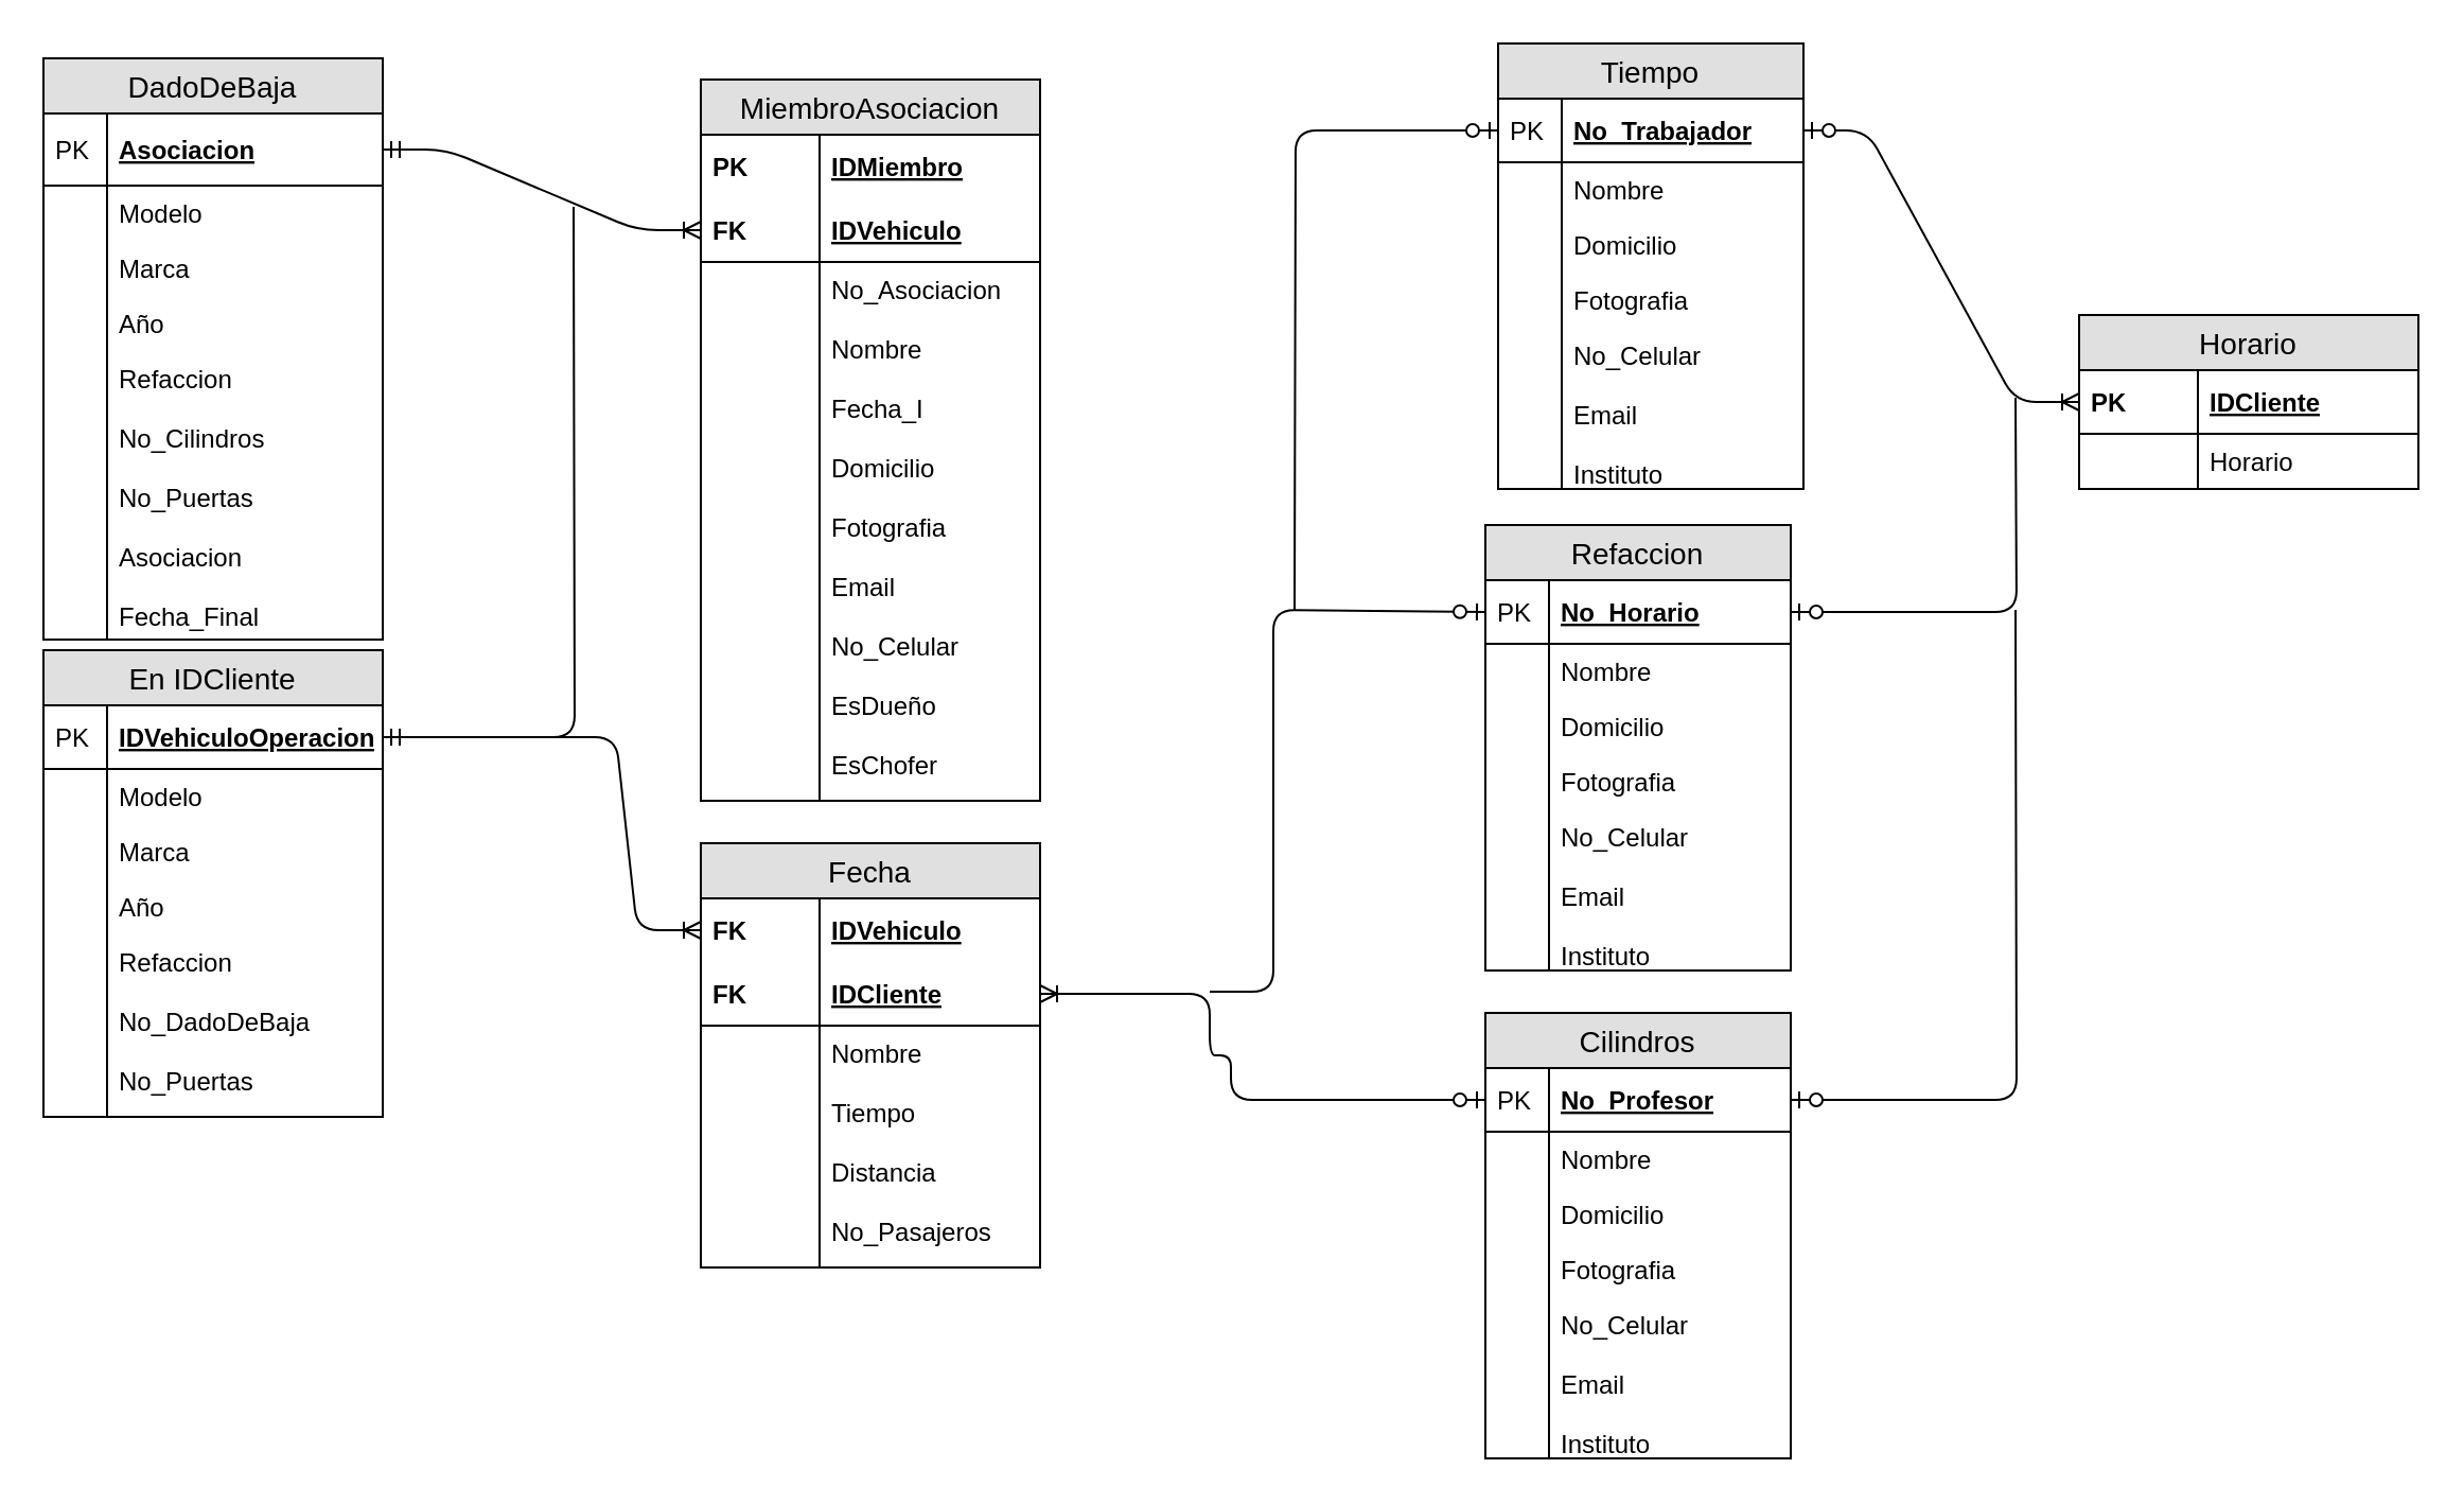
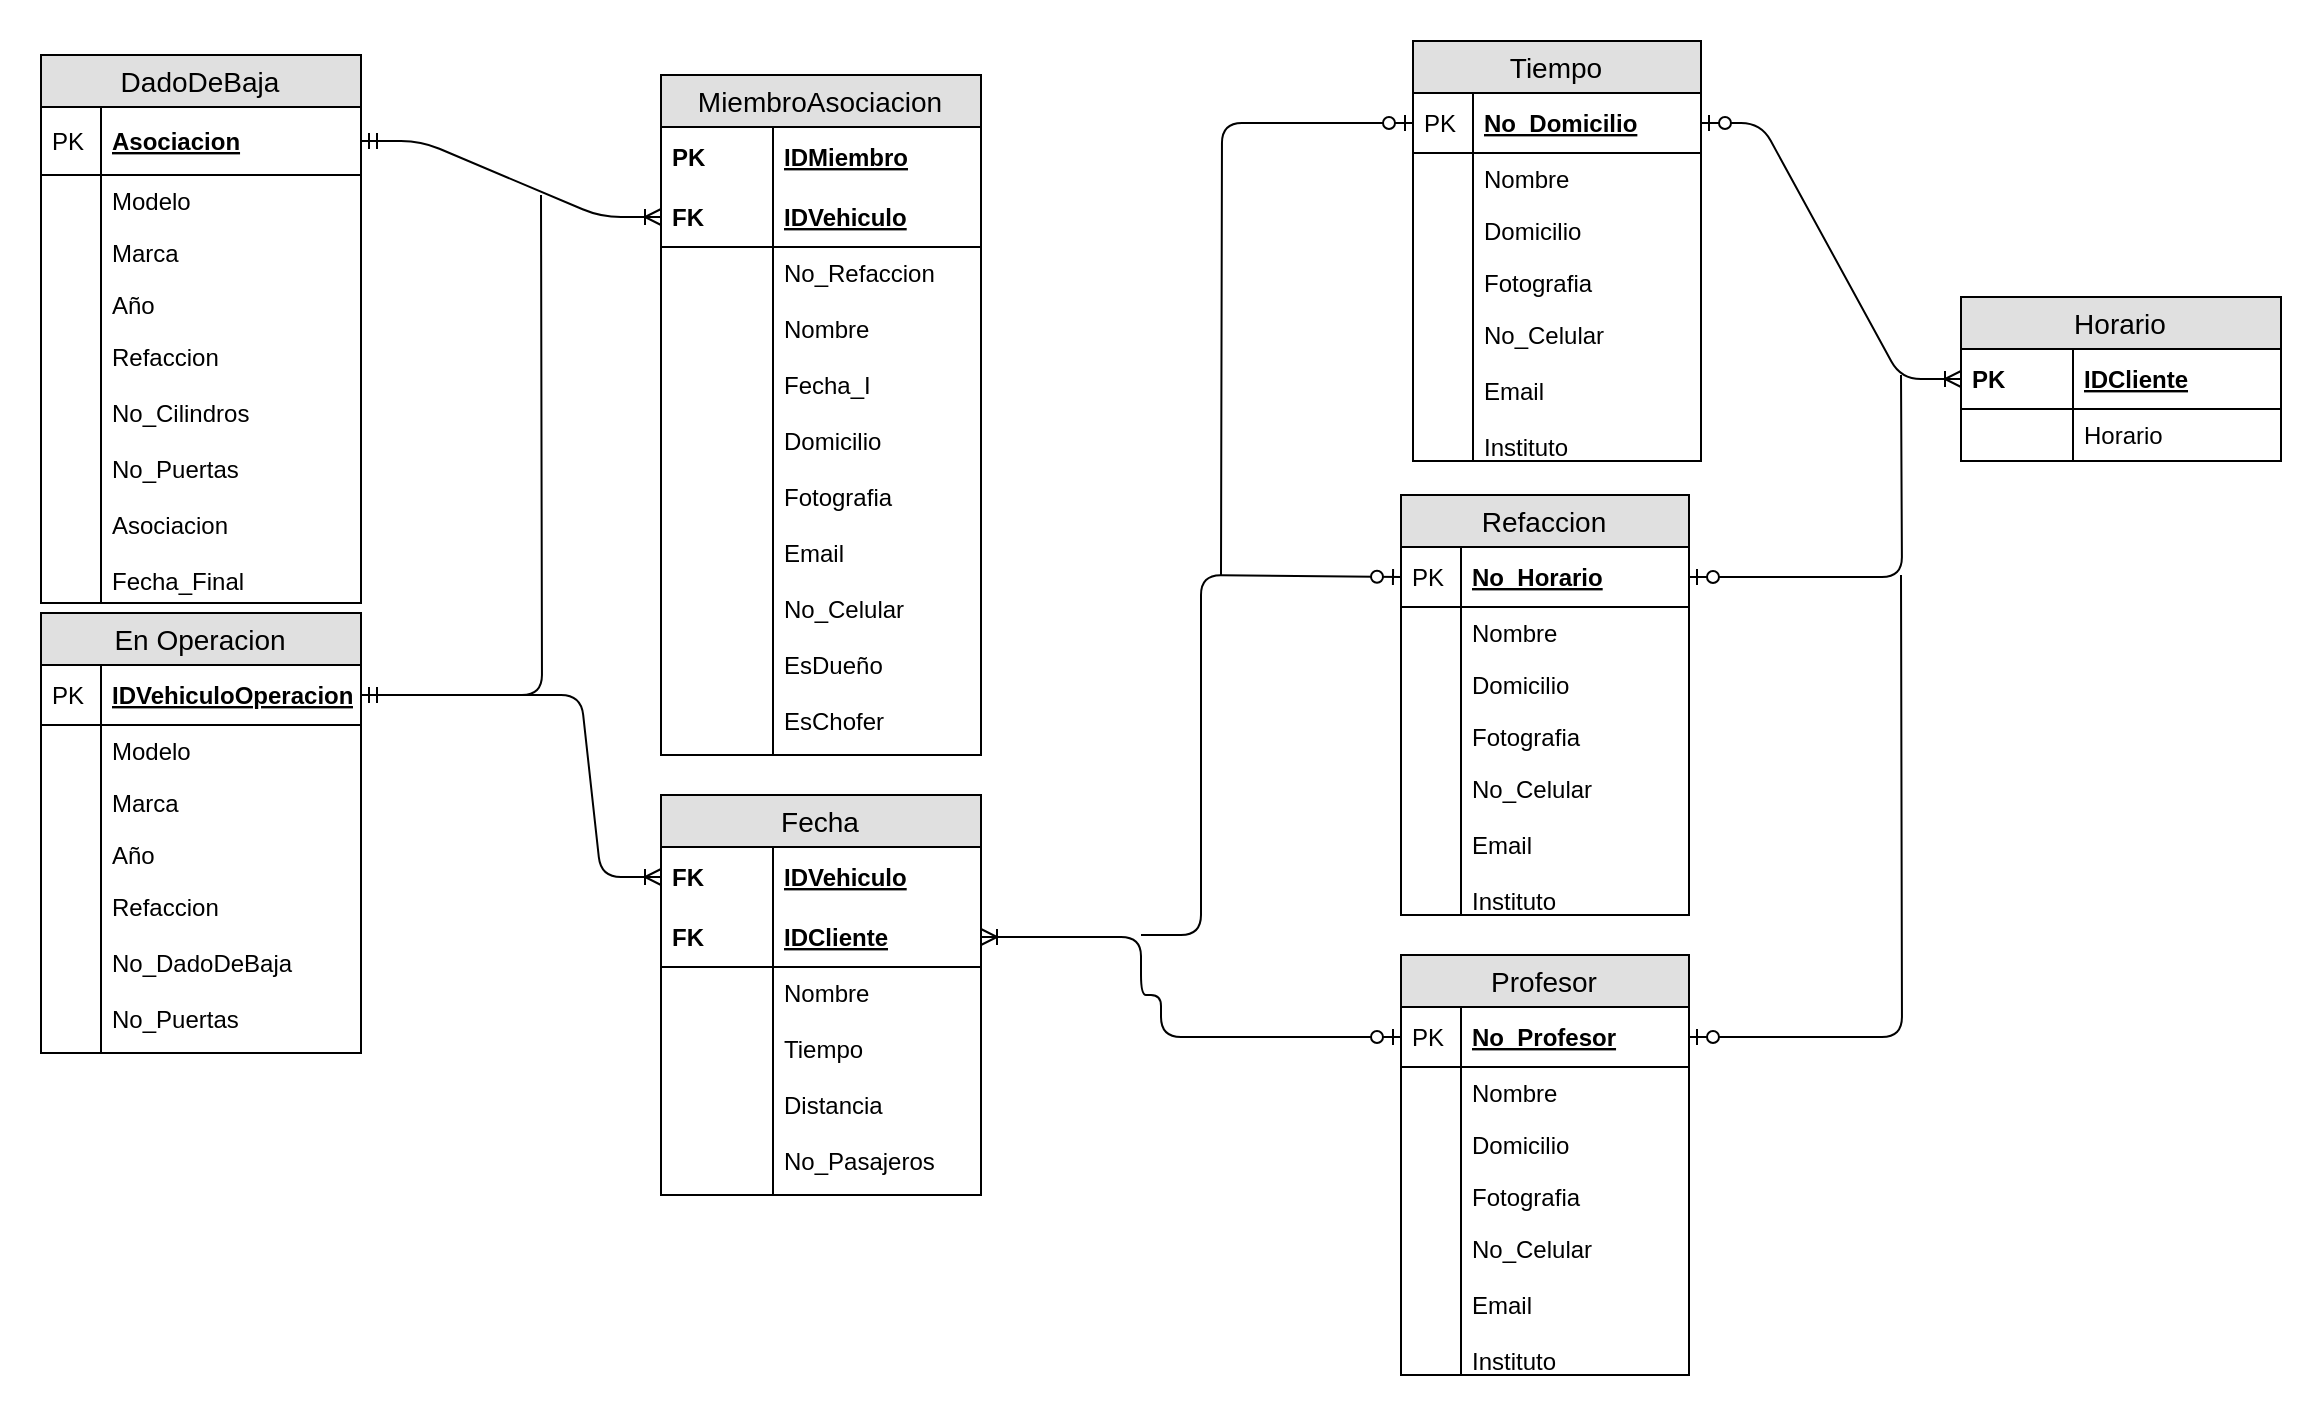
- <mxCell id="39" value="No_Trabajador" style="shape=partialRectangle;top=0;left=0;right=0;bottom=1;align=left;verticalAlign=middle;fillColor=none;spacingLeft=34;spacingRight=4;overflow=hidden;rotatable=0;points=[[0,0.5],[1,0.5]];portConstraint=eastwest;dropTarget=0;fontStyle=5;fontSize=12;" parent="38" vertex="1"><mxGeometry y="26" width="144" height="30" as="geometry" /></mxCell>
+ <mxCell id="39" value="No_Domicilio" style="shape=partialRectangle;top=0;left=0;right=0;bottom=1;align=left;verticalAlign=middle;fillColor=none;spacingLeft=34;spacingRight=4;overflow=hidden;rotatable=0;points=[[0,0.5],[1,0.5]];portConstraint=eastwest;dropTarget=0;fontStyle=5;fontSize=12;" parent="38" vertex="1"><mxGeometry y="26" width="144" height="30" as="geometry" /></mxCell>
- <mxCell id="36" value="No_Asociacion&#10;&#10;Nombre&#10;&#10;Fecha_I&#10;&#10;Domicilio&#10;&#10;Fotografia&#10;&#10;Email&#10;&#10;No_Celular&#10;&#10;EsDueño&#10;&#10;EsChofer" style="shape=partialRectangle;top=0;left=0;right=0;bottom=0;align=left;verticalAlign=top;fillColor=none;spacingLeft=60;spacingRight=4;overflow=hidden;rotatable=0;points=[[0,0.5],[1,0.5]];portConstraint=eastwest;dropTarget=0;fontSize=12;" parent="31" vertex="1"><mxGeometry y="86" width="160" height="254" as="geometry" /></mxCell>
+ <mxCell id="36" value="No_Refaccion&#10;&#10;Nombre&#10;&#10;Fecha_I&#10;&#10;Domicilio&#10;&#10;Fotografia&#10;&#10;Email&#10;&#10;No_Celular&#10;&#10;EsDueño&#10;&#10;EsChofer" style="shape=partialRectangle;top=0;left=0;right=0;bottom=0;align=left;verticalAlign=top;fillColor=none;spacingLeft=60;spacingRight=4;overflow=hidden;rotatable=0;points=[[0,0.5],[1,0.5]];portConstraint=eastwest;dropTarget=0;fontSize=12;" parent="31" vertex="1"><mxGeometry y="86" width="160" height="254" as="geometry" /></mxCell>
- <mxCell id="19" value="En IDCliente" style="swimlane;fontStyle=0;childLayout=stackLayout;horizontal=1;startSize=26;fillColor=#e0e0e0;horizontalStack=0;resizeParent=1;resizeParentMax=0;resizeLast=0;collapsible=1;marginBottom=0;swimlaneFillColor=#ffffff;align=center;fontSize=14;" parent="1" vertex="1"><mxGeometry x="20" y="306" width="160" height="220" as="geometry" /></mxCell>
+ <mxCell id="19" value="En Operacion" style="swimlane;fontStyle=0;childLayout=stackLayout;horizontal=1;startSize=26;fillColor=#e0e0e0;horizontalStack=0;resizeParent=1;resizeParentMax=0;resizeLast=0;collapsible=1;marginBottom=0;swimlaneFillColor=#ffffff;align=center;fontSize=14;" parent="1" vertex="1"><mxGeometry x="20" y="306" width="160" height="220" as="geometry" /></mxCell>
- <mxCell id="56" value="Cilindros" style="swimlane;fontStyle=0;childLayout=stackLayout;horizontal=1;startSize=26;fillColor=#e0e0e0;horizontalStack=0;resizeParent=1;resizeParentMax=0;resizeLast=0;collapsible=1;marginBottom=0;swimlaneFillColor=#ffffff;align=center;fontSize=14;direction=east;" parent="1" vertex="1"><mxGeometry x="700" y="477" width="144" height="210" as="geometry" /></mxCell>
+ <mxCell id="56" value="Profesor" style="swimlane;fontStyle=0;childLayout=stackLayout;horizontal=1;startSize=26;fillColor=#e0e0e0;horizontalStack=0;resizeParent=1;resizeParentMax=0;resizeLast=0;collapsible=1;marginBottom=0;swimlaneFillColor=#ffffff;align=center;fontSize=14;direction=east;" parent="1" vertex="1"><mxGeometry x="700" y="477" width="144" height="210" as="geometry" /></mxCell>
